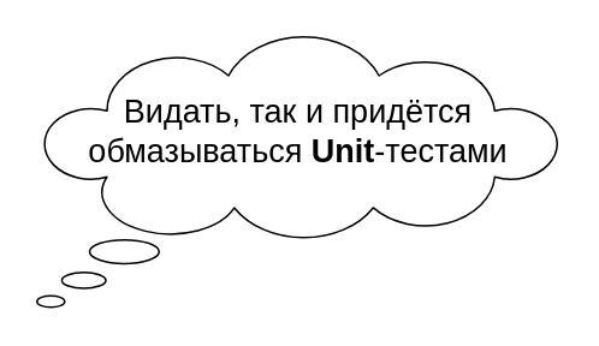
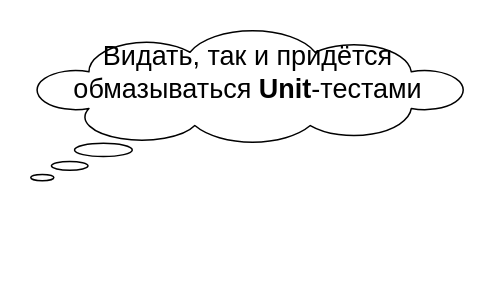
- <mxCell id="2" value="Видать, так и придётся&lt;div&gt;обмазываться &lt;b&gt;Unit&lt;/b&gt;-тестами&lt;/div&gt;&lt;div&gt;&lt;br&gt;&lt;/div&gt;&lt;div&gt;&lt;br&gt;&lt;/div&gt;" style="whiteSpace=wrap;html=1;shape=mxgraph.basic.cloud_callout;fontSize=18;" vertex="1" parent="1"><mxGeometry x="20" y="20" width="290" height="150" as="geometry" /></mxCell>
+ <mxCell id="2" value="Видать, так и придётся&lt;div&gt;обмазываться &lt;b&gt;Unit&lt;/b&gt;-тестами&lt;/div&gt;&lt;div&gt;&lt;br&gt;&lt;/div&gt;&lt;div&gt;&lt;br&gt;&lt;/div&gt;" style="whiteSpace=wrap;html=1;shape=mxgraph.basic.cloud_callout;fontSize=18;" vertex="1" parent="1"><mxGeometry x="20" y="20" width="290" height="100" as="geometry" /></mxCell>
